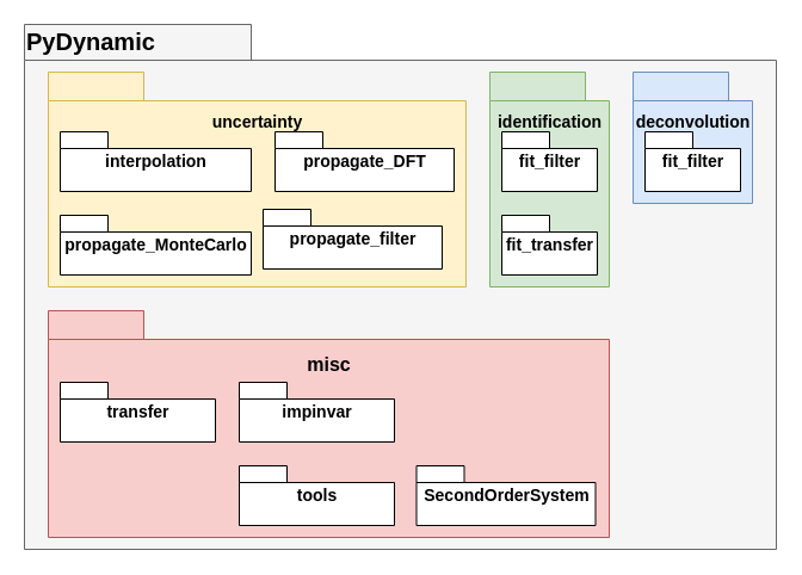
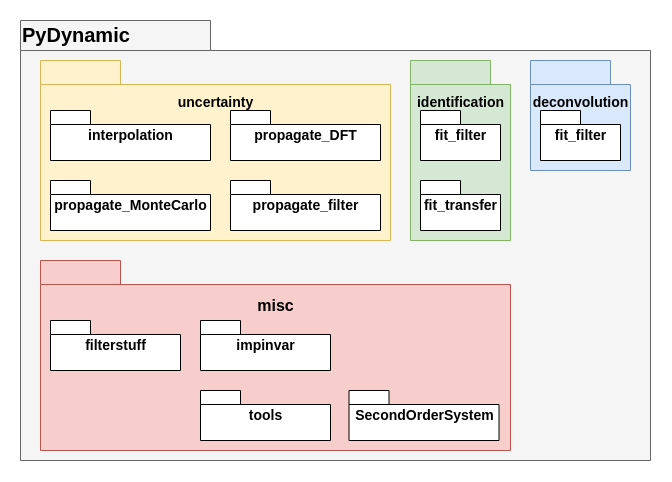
- <mxCell id="16" value="propagate_filter" style="shape=folder;fontStyle=1;spacingTop=10;tabWidth=40;tabHeight=14;tabPosition=left;html=1;rounded=0;shadow=0;comic=0;labelBackgroundColor=none;strokeWidth=1;fontFamily=Helvetica;fontSize=14;align=center;verticalAlign=top;" vertex="1" parent="12"><mxGeometry x="180" y="114.995" width="150" height="50" as="geometry" /></mxCell>
+ <mxCell id="16" value="propagate_filter" style="shape=folder;fontStyle=1;spacingTop=10;tabWidth=40;tabHeight=14;tabPosition=left;html=1;rounded=0;shadow=0;comic=0;labelBackgroundColor=none;strokeWidth=1;fontFamily=Helvetica;fontSize=14;align=center;verticalAlign=top;" vertex="1" parent="12"><mxGeometry x="190" y="119.995" width="150" height="50" as="geometry" /></mxCell>
- <mxCell id="20" value="transfer" style="shape=folder;fontStyle=1;spacingTop=10;tabWidth=40;tabHeight=14;tabPosition=left;html=1;rounded=0;shadow=0;comic=0;labelBackgroundColor=none;strokeWidth=1;fontFamily=Helvetica;fontSize=14;align=center;verticalAlign=top;" vertex="1" parent="18"><mxGeometry x="10.004" y="60.001" width="130" height="50" as="geometry" /></mxCell>
+ <mxCell id="20" value="filterstuff" style="shape=folder;fontStyle=1;spacingTop=10;tabWidth=40;tabHeight=14;tabPosition=left;html=1;rounded=0;shadow=0;comic=0;labelBackgroundColor=none;strokeWidth=1;fontFamily=Helvetica;fontSize=14;align=center;verticalAlign=top;" vertex="1" parent="18"><mxGeometry x="10.004" y="60.001" width="130" height="50" as="geometry" /></mxCell>
